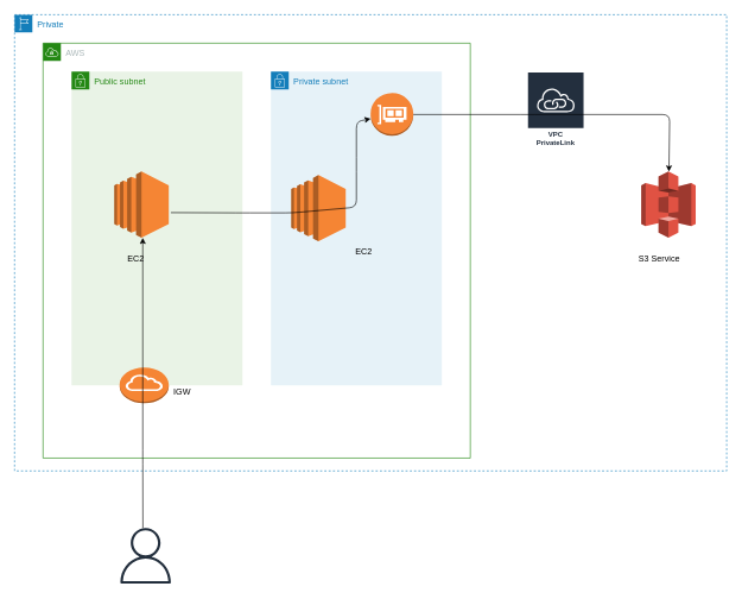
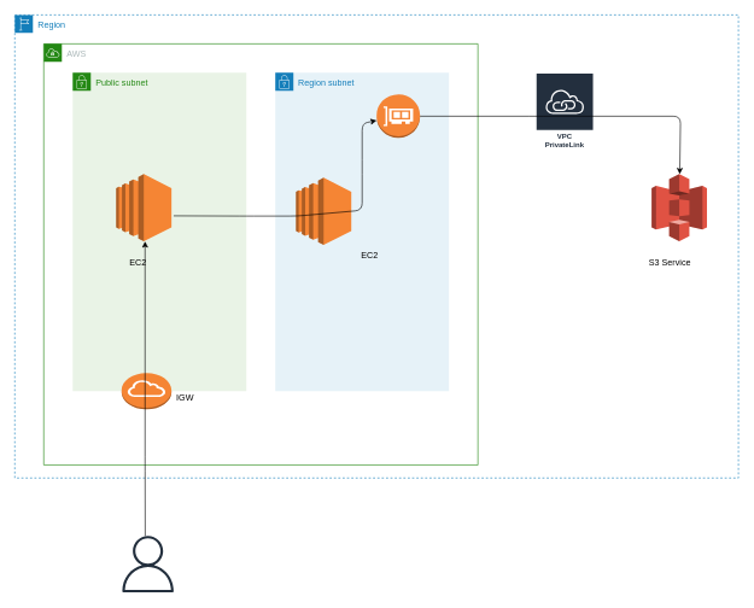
- <mxCell id="2" value="Private" style="points=[[0,0],[0.25,0],[0.5,0],[0.75,0],[1,0],[1,0.25],[1,0.5],[1,0.75],[1,1],[0.75,1],[0.5,1],[0.25,1],[0,1],[0,0.75],[0,0.5],[0,0.25]];outlineConnect=0;gradientColor=none;html=1;whiteSpace=wrap;fontSize=12;fontStyle=0;container=1;pointerEvents=0;collapsible=0;recursiveResize=0;shape=mxgraph.aws4.group;grIcon=mxgraph.aws4.group_region;strokeColor=#147EBA;fillColor=none;verticalAlign=top;align=left;spacingLeft=30;fontColor=#147EBA;dashed=1;" vertex="1" parent="1"><mxGeometry x="20" y="20" width="1000" height="640" as="geometry" /></mxCell>
+ <mxCell id="2" value="Region" style="points=[[0,0],[0.25,0],[0.5,0],[0.75,0],[1,0],[1,0.25],[1,0.5],[1,0.75],[1,1],[0.75,1],[0.5,1],[0.25,1],[0,1],[0,0.75],[0,0.5],[0,0.25]];outlineConnect=0;gradientColor=none;html=1;whiteSpace=wrap;fontSize=12;fontStyle=0;container=1;pointerEvents=0;collapsible=0;recursiveResize=0;shape=mxgraph.aws4.group;grIcon=mxgraph.aws4.group_region;strokeColor=#147EBA;fillColor=none;verticalAlign=top;align=left;spacingLeft=30;fontColor=#147EBA;dashed=1;" vertex="1" parent="1"><mxGeometry x="20" y="20" width="1000" height="640" as="geometry" /></mxCell>
- <mxCell id="10" value="Private subnet" style="points=[[0,0],[0.25,0],[0.5,0],[0.75,0],[1,0],[1,0.25],[1,0.5],[1,0.75],[1,1],[0.75,1],[0.5,1],[0.25,1],[0,1],[0,0.75],[0,0.5],[0,0.25]];outlineConnect=0;gradientColor=none;html=1;whiteSpace=wrap;fontSize=12;fontStyle=0;container=1;pointerEvents=0;collapsible=0;recursiveResize=0;shape=mxgraph.aws4.group;grIcon=mxgraph.aws4.group_security_group;grStroke=0;strokeColor=#147EBA;fillColor=#E6F2F8;verticalAlign=top;align=left;spacingLeft=30;fontColor=#147EBA;dashed=0;" vertex="1" parent="6"><mxGeometry x="320" y="40" width="240" height="440" as="geometry" /></mxCell>
+ <mxCell id="10" value="Region subnet" style="points=[[0,0],[0.25,0],[0.5,0],[0.75,0],[1,0],[1,0.25],[1,0.5],[1,0.75],[1,1],[0.75,1],[0.5,1],[0.25,1],[0,1],[0,0.75],[0,0.5],[0,0.25]];outlineConnect=0;gradientColor=none;html=1;whiteSpace=wrap;fontSize=12;fontStyle=0;container=1;pointerEvents=0;collapsible=0;recursiveResize=0;shape=mxgraph.aws4.group;grIcon=mxgraph.aws4.group_security_group;grStroke=0;strokeColor=#147EBA;fillColor=#E6F2F8;verticalAlign=top;align=left;spacingLeft=30;fontColor=#147EBA;dashed=0;" vertex="1" parent="6"><mxGeometry x="320" y="40" width="240" height="440" as="geometry" /></mxCell>
